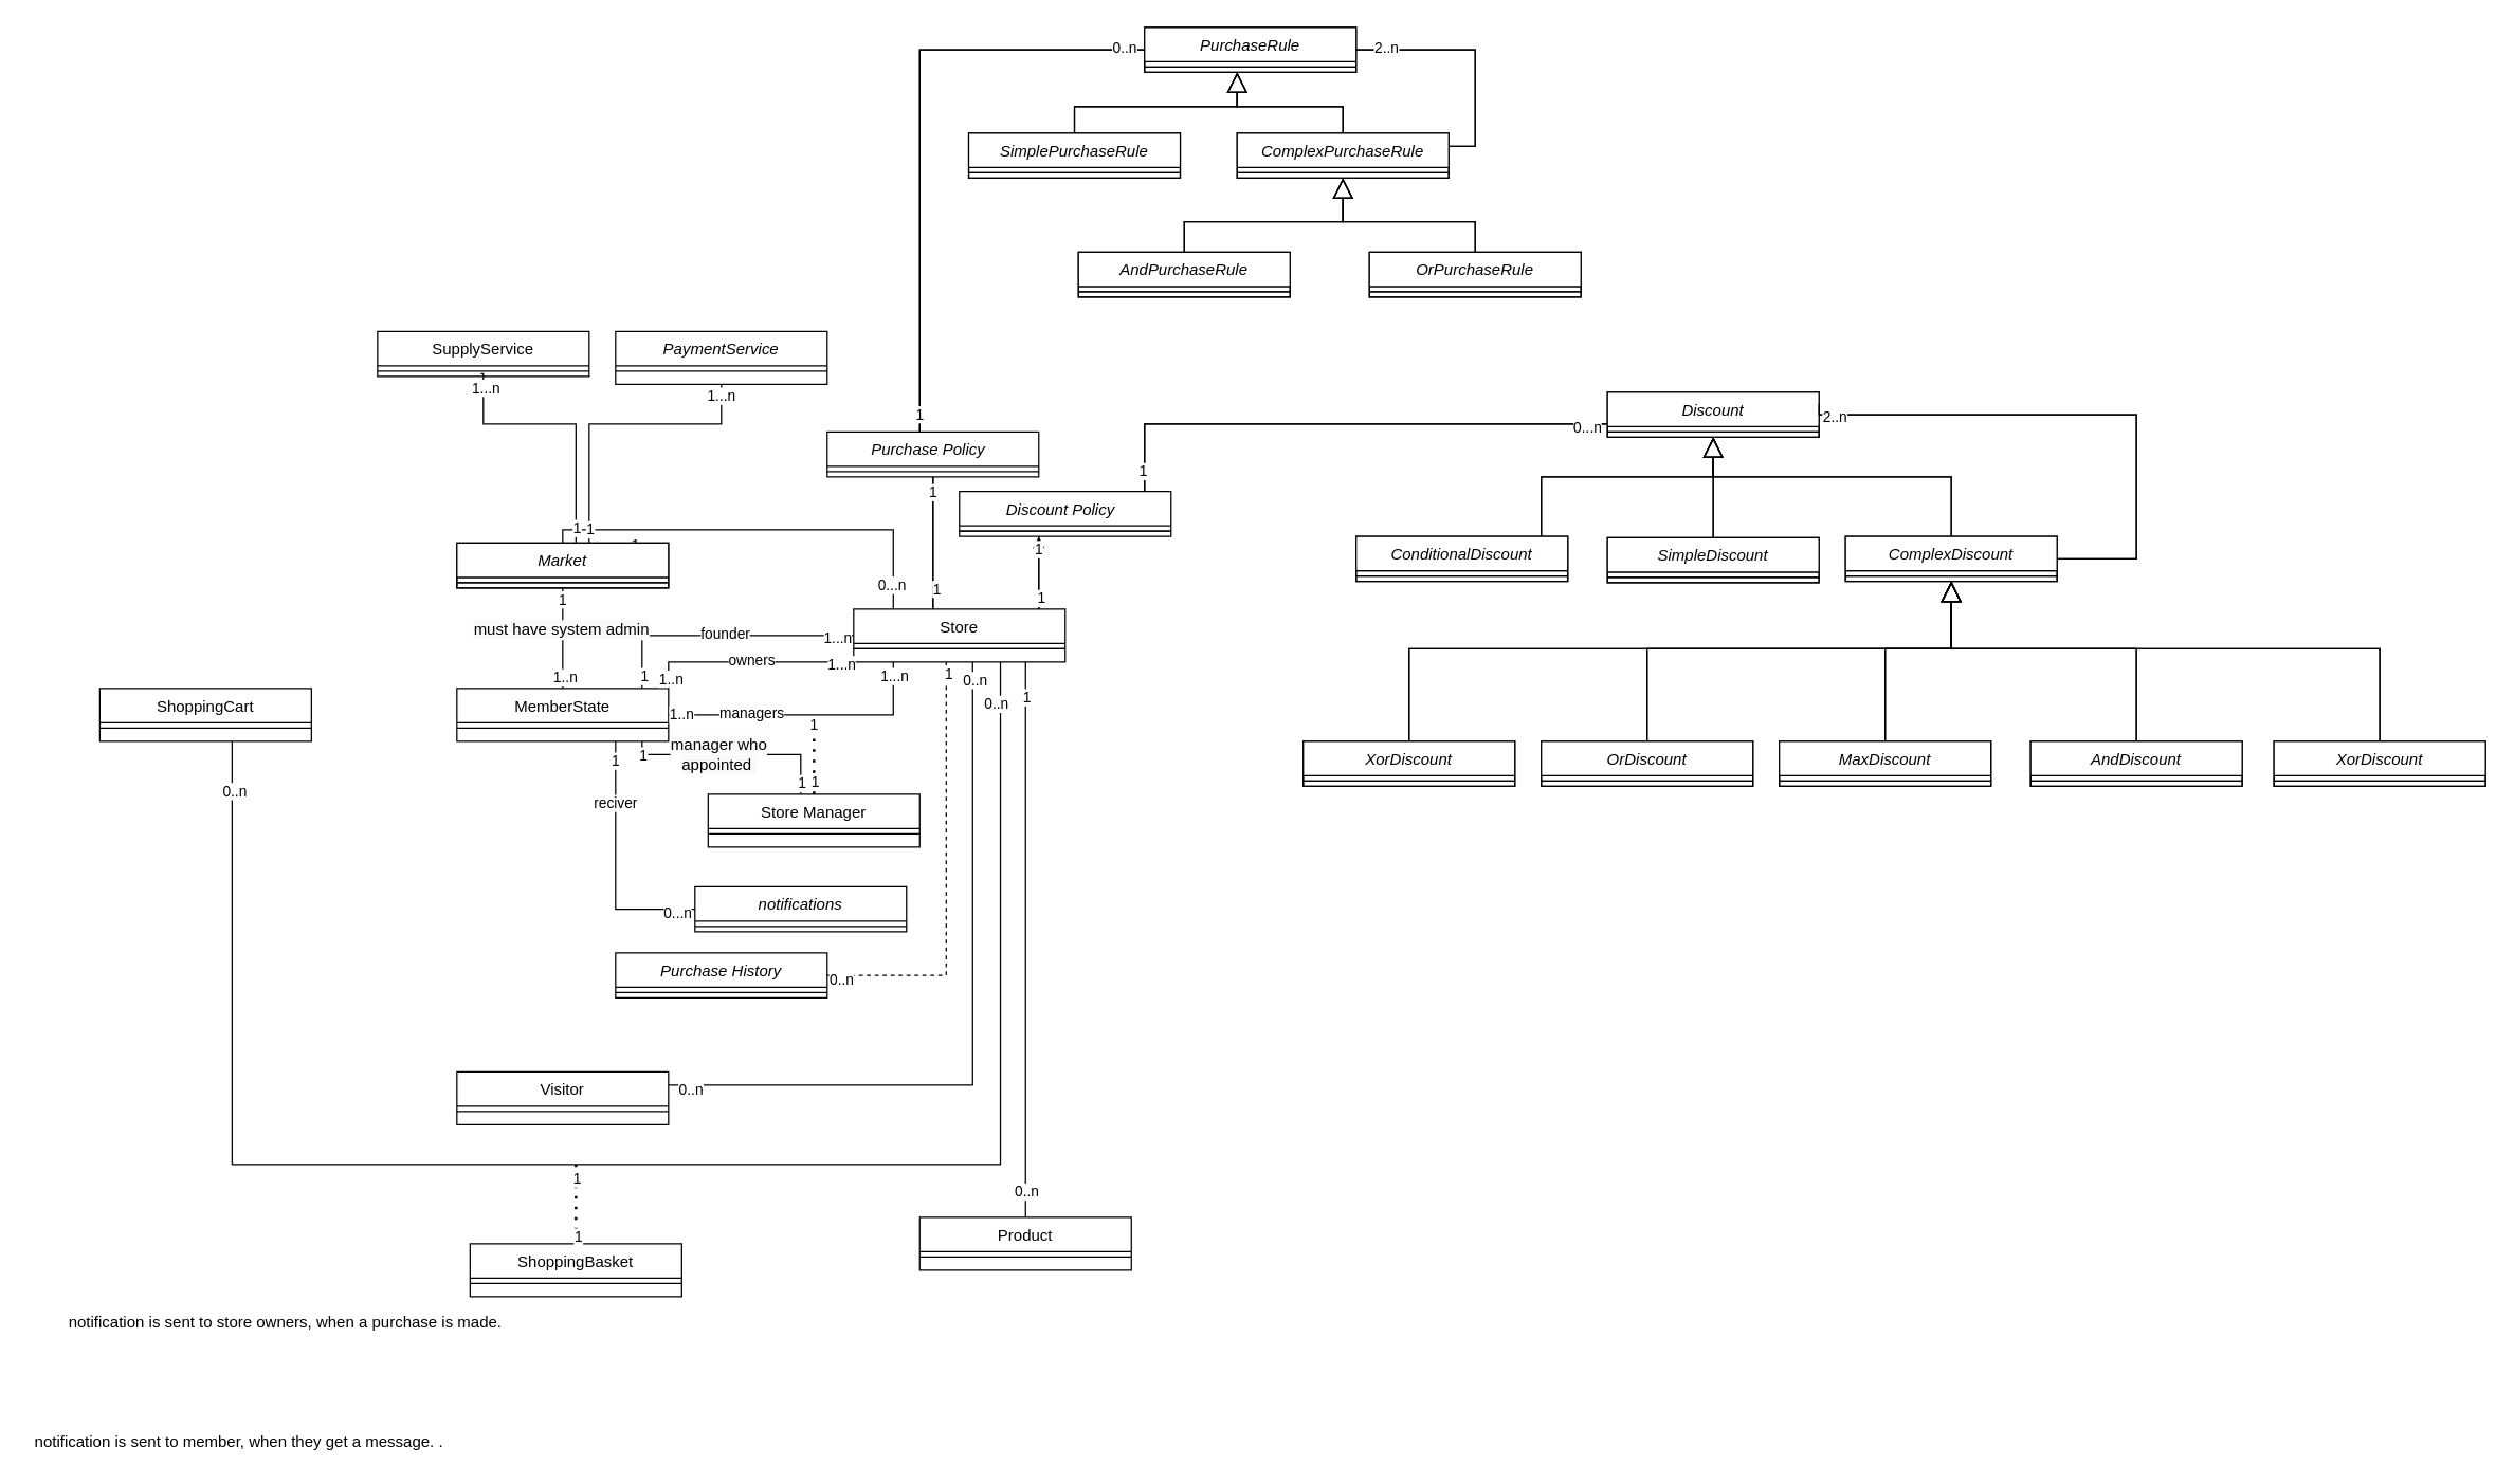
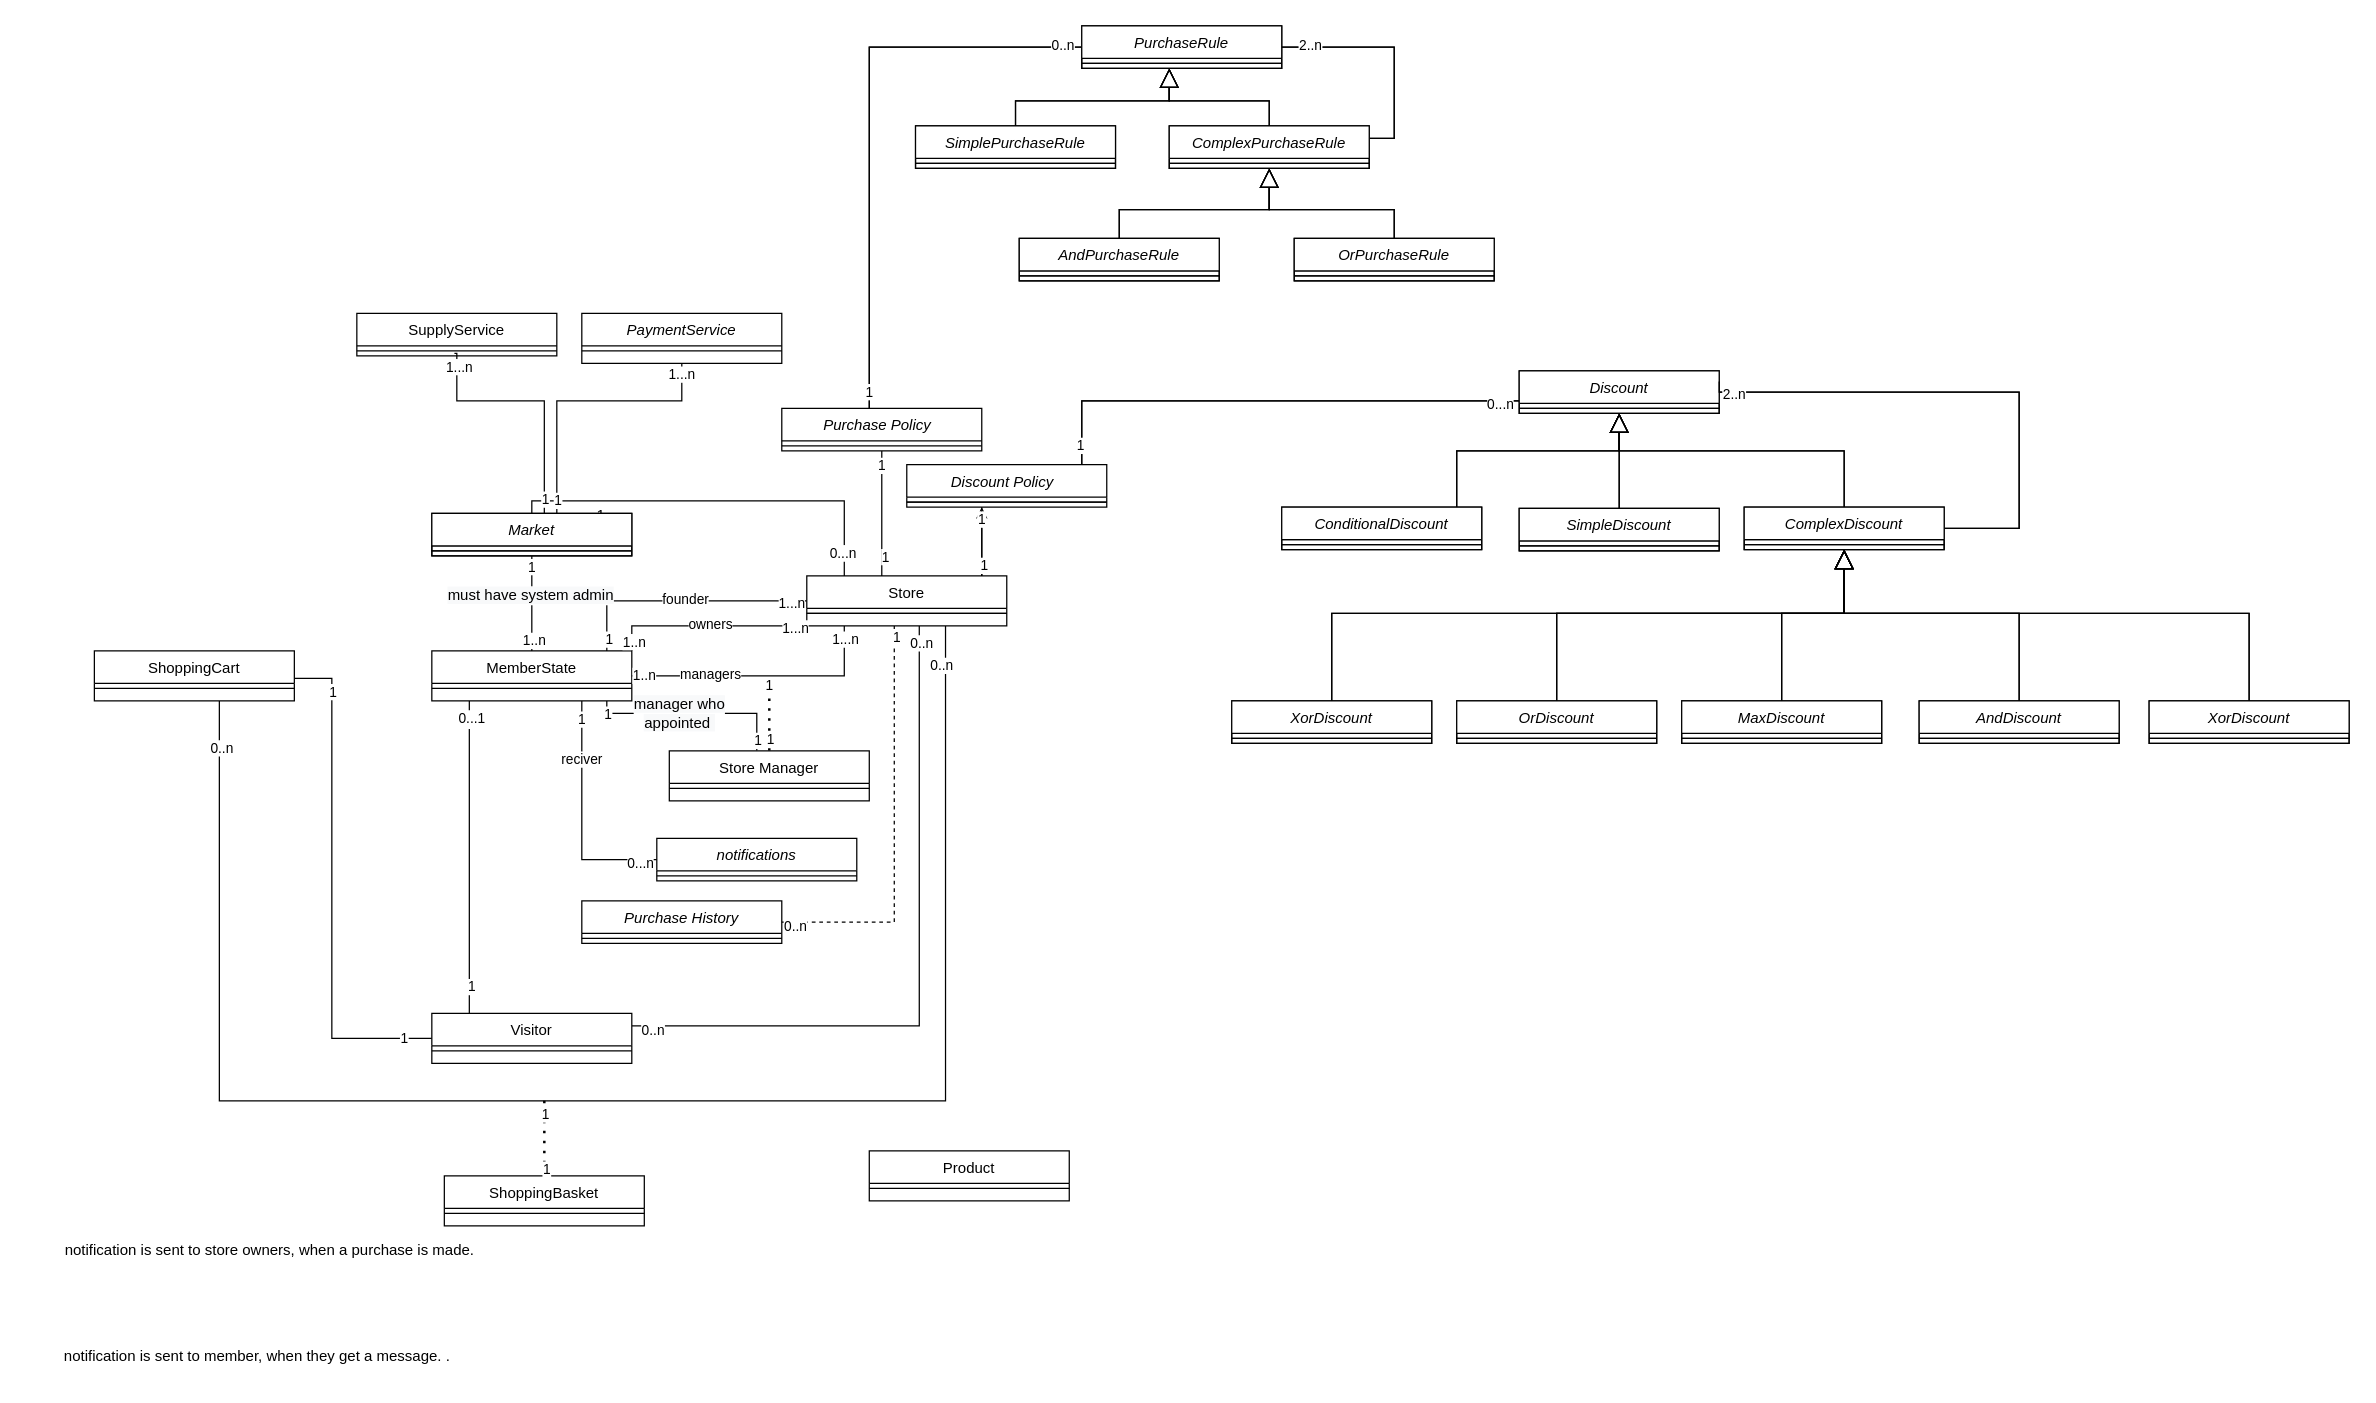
- <mxCell id="17" style="edgeStyle=orthogonalEdgeStyle;rounded=0;orthogonalLoop=1;jettySize=auto;html=1;endArrow=none;endFill=0;" parent="1" source="23" target="77" edge="1"><mxGeometry relative="1" as="geometry"><Array as="points"><mxPoint x="705" y="430" /><mxPoint x="705" y="430" /></Array></mxGeometry></mxCell>
- <mxCell id="18" value="1" style="edgeLabel;html=1;align=center;verticalAlign=middle;resizable=0;points=[];" parent="17" vertex="1" connectable="0"><mxGeometry x="0.78" y="1" relative="1" as="geometry"><mxPoint as="offset" /></mxGeometry></mxCell>
- <mxCell id="19" value="1" style="edgeLabel;html=1;align=center;verticalAlign=middle;resizable=0;points=[];" parent="17" vertex="1" connectable="0"><mxGeometry x="-0.687" y="-2" relative="1" as="geometry"><mxPoint as="offset" /></mxGeometry></mxCell>
+ <mxCell id="58" style="edgeStyle=orthogonalEdgeStyle;rounded=0;orthogonalLoop=1;jettySize=auto;html=1;endArrow=none;endFill=0;" parent="1" source="62" target="8" edge="1"><mxGeometry relative="1" as="geometry"><Array as="points"><mxPoint x="375" y="700" /><mxPoint x="375" y="700" /></Array></mxGeometry></mxCell>
+ <mxCell id="59" value="1" style="edgeLabel;html=1;align=center;verticalAlign=middle;resizable=0;points=[];" parent="58" vertex="1" connectable="0"><mxGeometry x="-0.88" y="-3" relative="1" as="geometry"><mxPoint as="offset" /></mxGeometry></mxCell>
+ <mxCell id="60" value="1" style="edgeLabel;html=1;align=center;verticalAlign=middle;resizable=0;points=[];" parent="58" vertex="1" connectable="0"><mxGeometry x="0.824" y="1" relative="1" as="geometry"><mxPoint as="offset" /></mxGeometry></mxCell>
+ <mxCell id="61" value="0...1" style="edgeLabel;html=1;align=center;verticalAlign=middle;resizable=0;points=[];" parent="58" vertex="1" connectable="0"><mxGeometry x="-0.894" y="1" relative="1" as="geometry"><mxPoint as="offset" /></mxGeometry></mxCell>
- <mxCell id="14" style="edgeStyle=orthogonalEdgeStyle;rounded=0;orthogonalLoop=1;jettySize=auto;html=1;endArrow=none;endFill=0;" parent="1" source="23" target="29" edge="1"><mxGeometry relative="1" as="geometry"><Array as="points"><mxPoint x="775" y="560" /><mxPoint x="775" y="560" /></Array></mxGeometry></mxCell>
- <mxCell id="15" value="0..n" style="edgeLabel;html=1;align=center;verticalAlign=middle;resizable=0;points=[];" parent="14" vertex="1" connectable="0"><mxGeometry x="0.904" relative="1" as="geometry"><mxPoint as="offset" /></mxGeometry></mxCell>
- <mxCell id="16" value="1" style="edgeLabel;html=1;align=center;verticalAlign=middle;resizable=0;points=[];" parent="14" vertex="1" connectable="0"><mxGeometry x="-0.874" relative="1" as="geometry"><mxPoint as="offset" /></mxGeometry></mxCell>
+ <mxCell id="2" style="edgeStyle=orthogonalEdgeStyle;rounded=0;orthogonalLoop=1;jettySize=auto;html=1;endArrow=none;endFill=0;" parent="1" source="8" target="35" edge="1"><mxGeometry relative="1" as="geometry"><Array as="points"><mxPoint x="265" y="830" /><mxPoint x="265" y="542" /></Array></mxGeometry></mxCell>
+ <mxCell id="3" value="1" style="edgeLabel;html=1;align=center;verticalAlign=middle;resizable=0;points=[];" parent="2" vertex="1" connectable="0"><mxGeometry x="-0.886" y="-1" relative="1" as="geometry"><mxPoint as="offset" /></mxGeometry></mxCell>
+ <mxCell id="4" value="1" style="edgeLabel;html=1;align=center;verticalAlign=middle;resizable=0;points=[];" parent="2" vertex="1" connectable="0"><mxGeometry x="0.801" relative="1" as="geometry"><mxPoint as="offset" /></mxGeometry></mxCell>
- <mxCell id="95" value="notification is sent to member, when they get a message. ." style="text;html=1;align=center;verticalAlign=middle;resizable=0;points=[];autosize=1;strokeColor=none;fillColor=none;" parent="1" vertex="1"><mxGeometry x="20" y="1080" width="320" height="20" as="geometry" /></mxCell>
+ <mxCell id="95" value="notification is sent to member, when they get a message. ." style="text;html=1;align=center;verticalAlign=middle;resizable=0;points=[];autosize=1;strokeColor=none;fillColor=none;" parent="1" vertex="1"><mxGeometry x="45" y="1075" width="320" height="20" as="geometry" /></mxCell>
